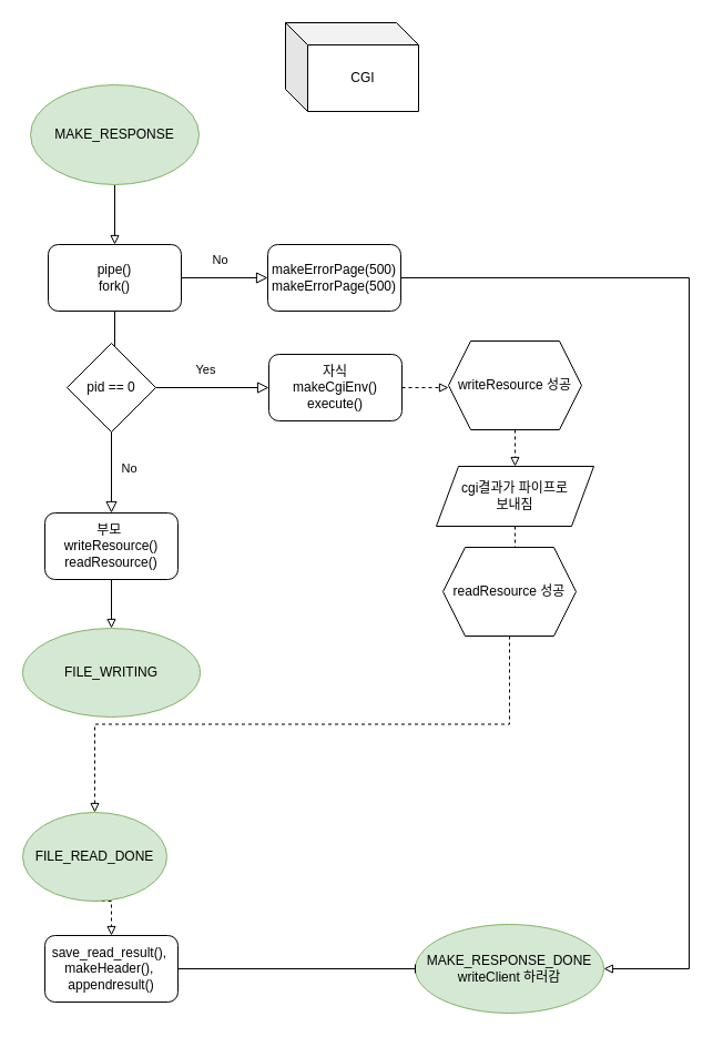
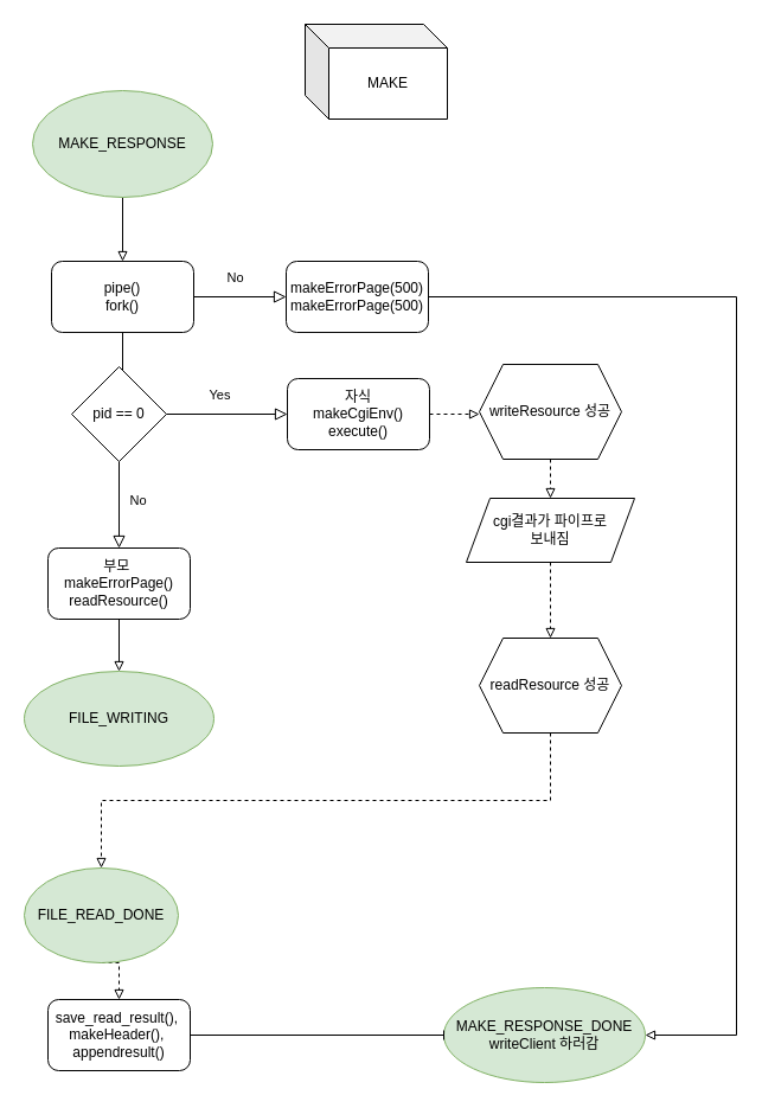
- <mxCell id="2" value="CGI" style="shape=cube;whiteSpace=wrap;html=1;boundedLbl=1;backgroundOutline=1;darkOpacity=0.05;darkOpacity2=0.1;" vertex="1" parent="1"><mxGeometry x="257" y="20" width="120" height="80" as="geometry" /></mxCell>
+ <mxCell id="2" value="MAKE" style="shape=cube;whiteSpace=wrap;html=1;boundedLbl=1;backgroundOutline=1;darkOpacity=0.05;darkOpacity2=0.1;" vertex="1" parent="1"><mxGeometry x="257" y="20" width="120" height="80" as="geometry" /></mxCell>
- <mxCell id="15" value="부모&amp;nbsp;&lt;br&gt;writeResource()&lt;br&gt;readResource()" style="rounded=1;whiteSpace=wrap;html=1;shadow=0;" vertex="1" parent="1"><mxGeometry x="40" y="462" width="120" height="60" as="geometry" /></mxCell>
+ <mxCell id="15" value="부모&amp;nbsp;&lt;br&gt;makeErrorPage()&lt;br&gt;readResource()" style="rounded=1;whiteSpace=wrap;html=1;shadow=0;" vertex="1" parent="1"><mxGeometry x="40" y="462" width="120" height="60" as="geometry" /></mxCell>
- <mxCell id="21" value="readResource 성공" style="shape=hexagon;perimeter=hexagonPerimeter2;whiteSpace=wrap;html=1;fixedSize=1;shadow=0;" vertex="1" parent="1"><mxGeometry x="399" y="493" width="120" height="80" as="geometry" /></mxCell>
+ <mxCell id="21" value="readResource 성공" style="shape=hexagon;perimeter=hexagonPerimeter2;whiteSpace=wrap;html=1;fixedSize=1;shadow=0;" vertex="1" parent="1"><mxGeometry x="404" y="538" width="120" height="80" as="geometry" /></mxCell>
